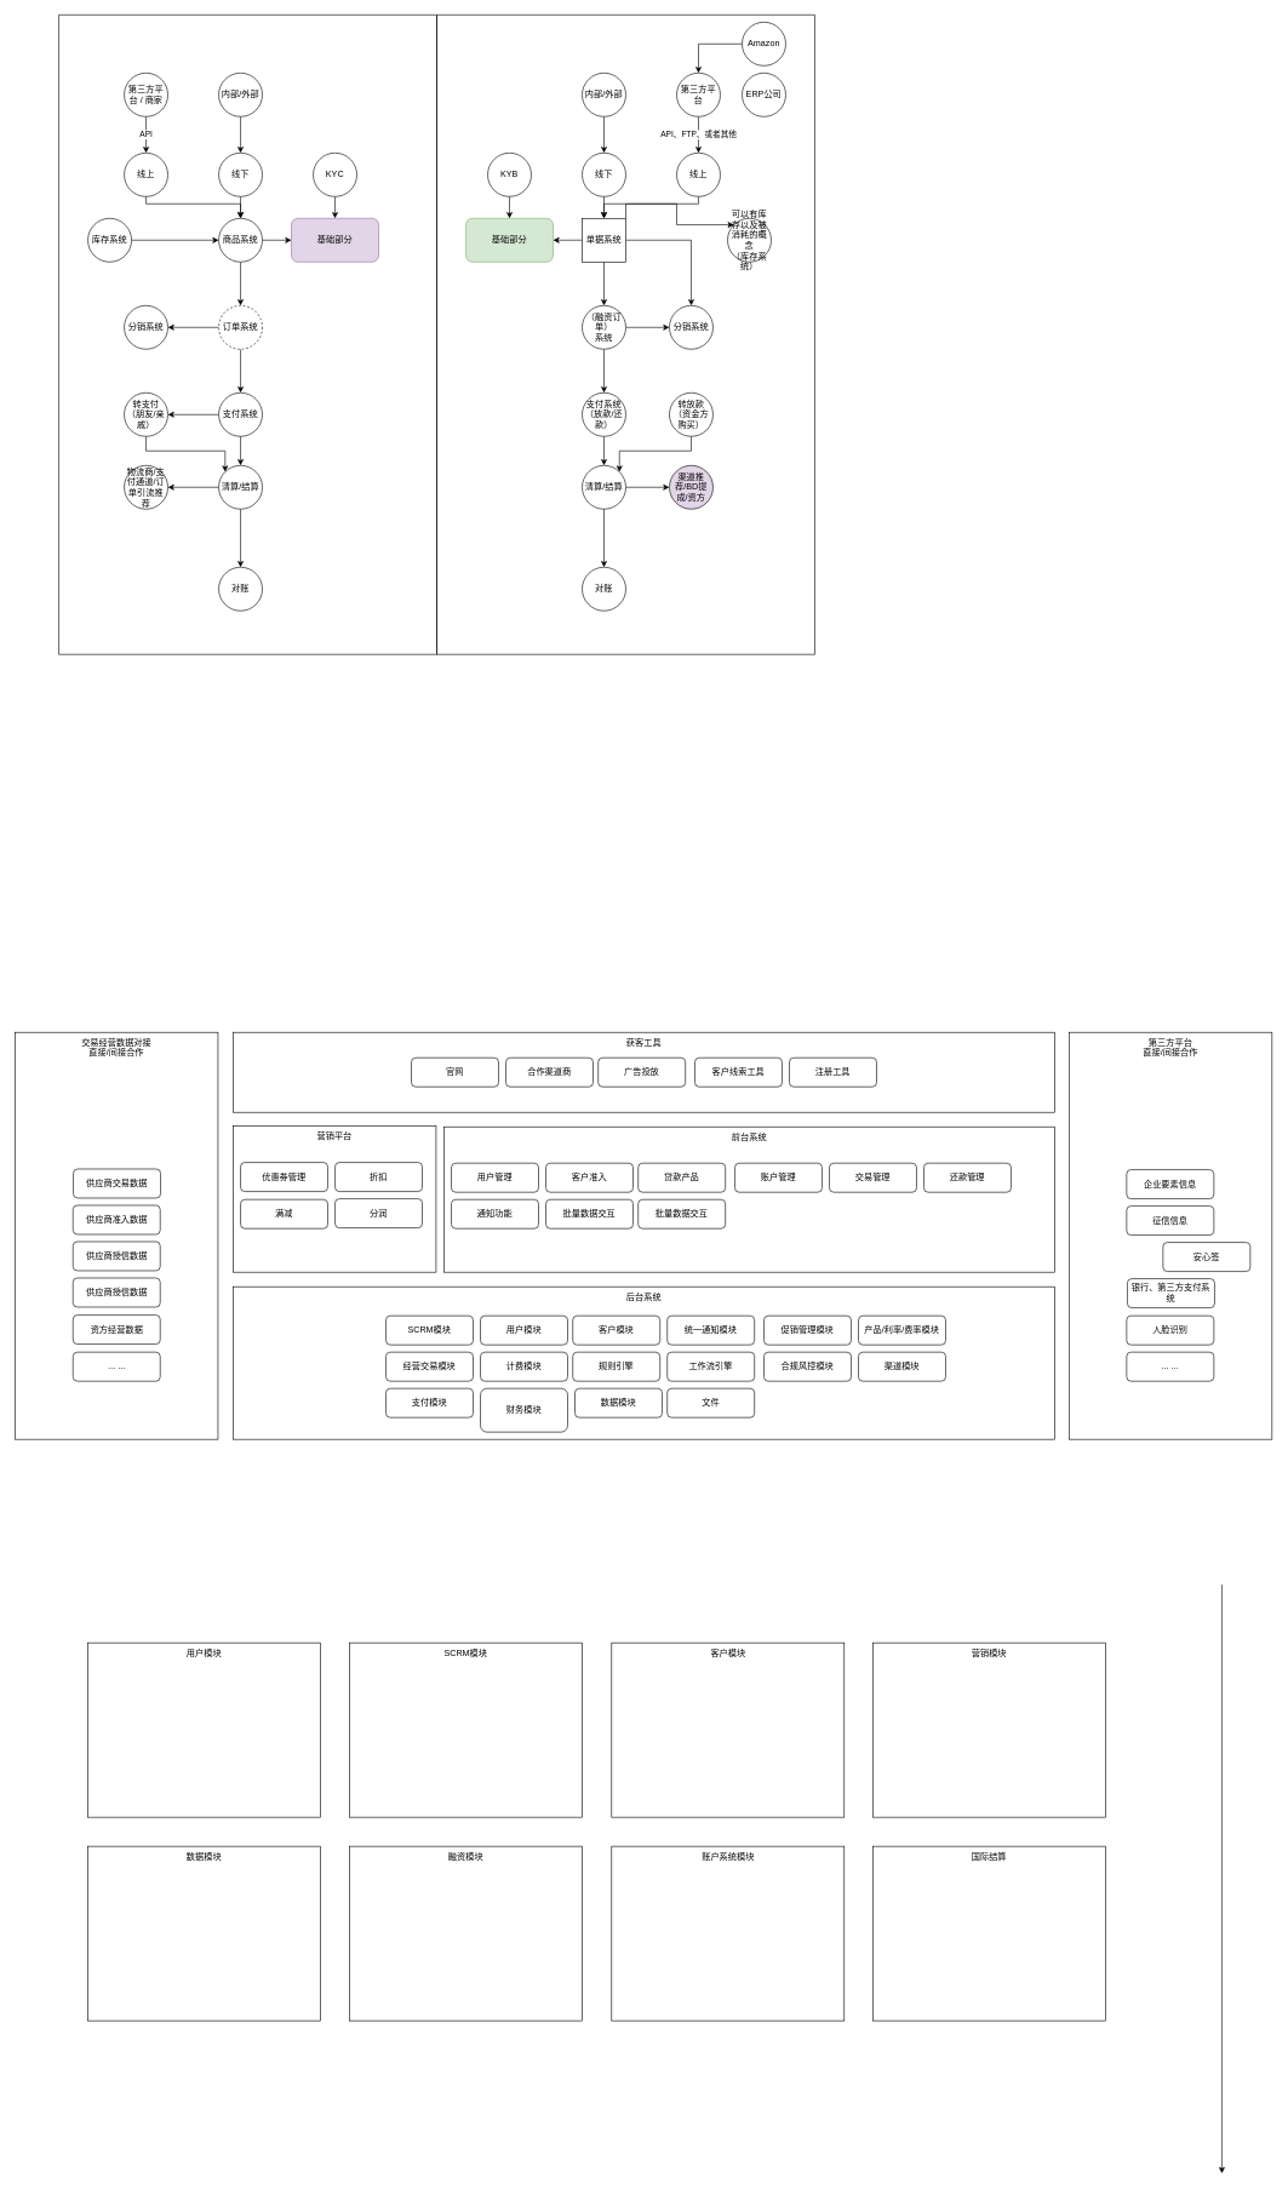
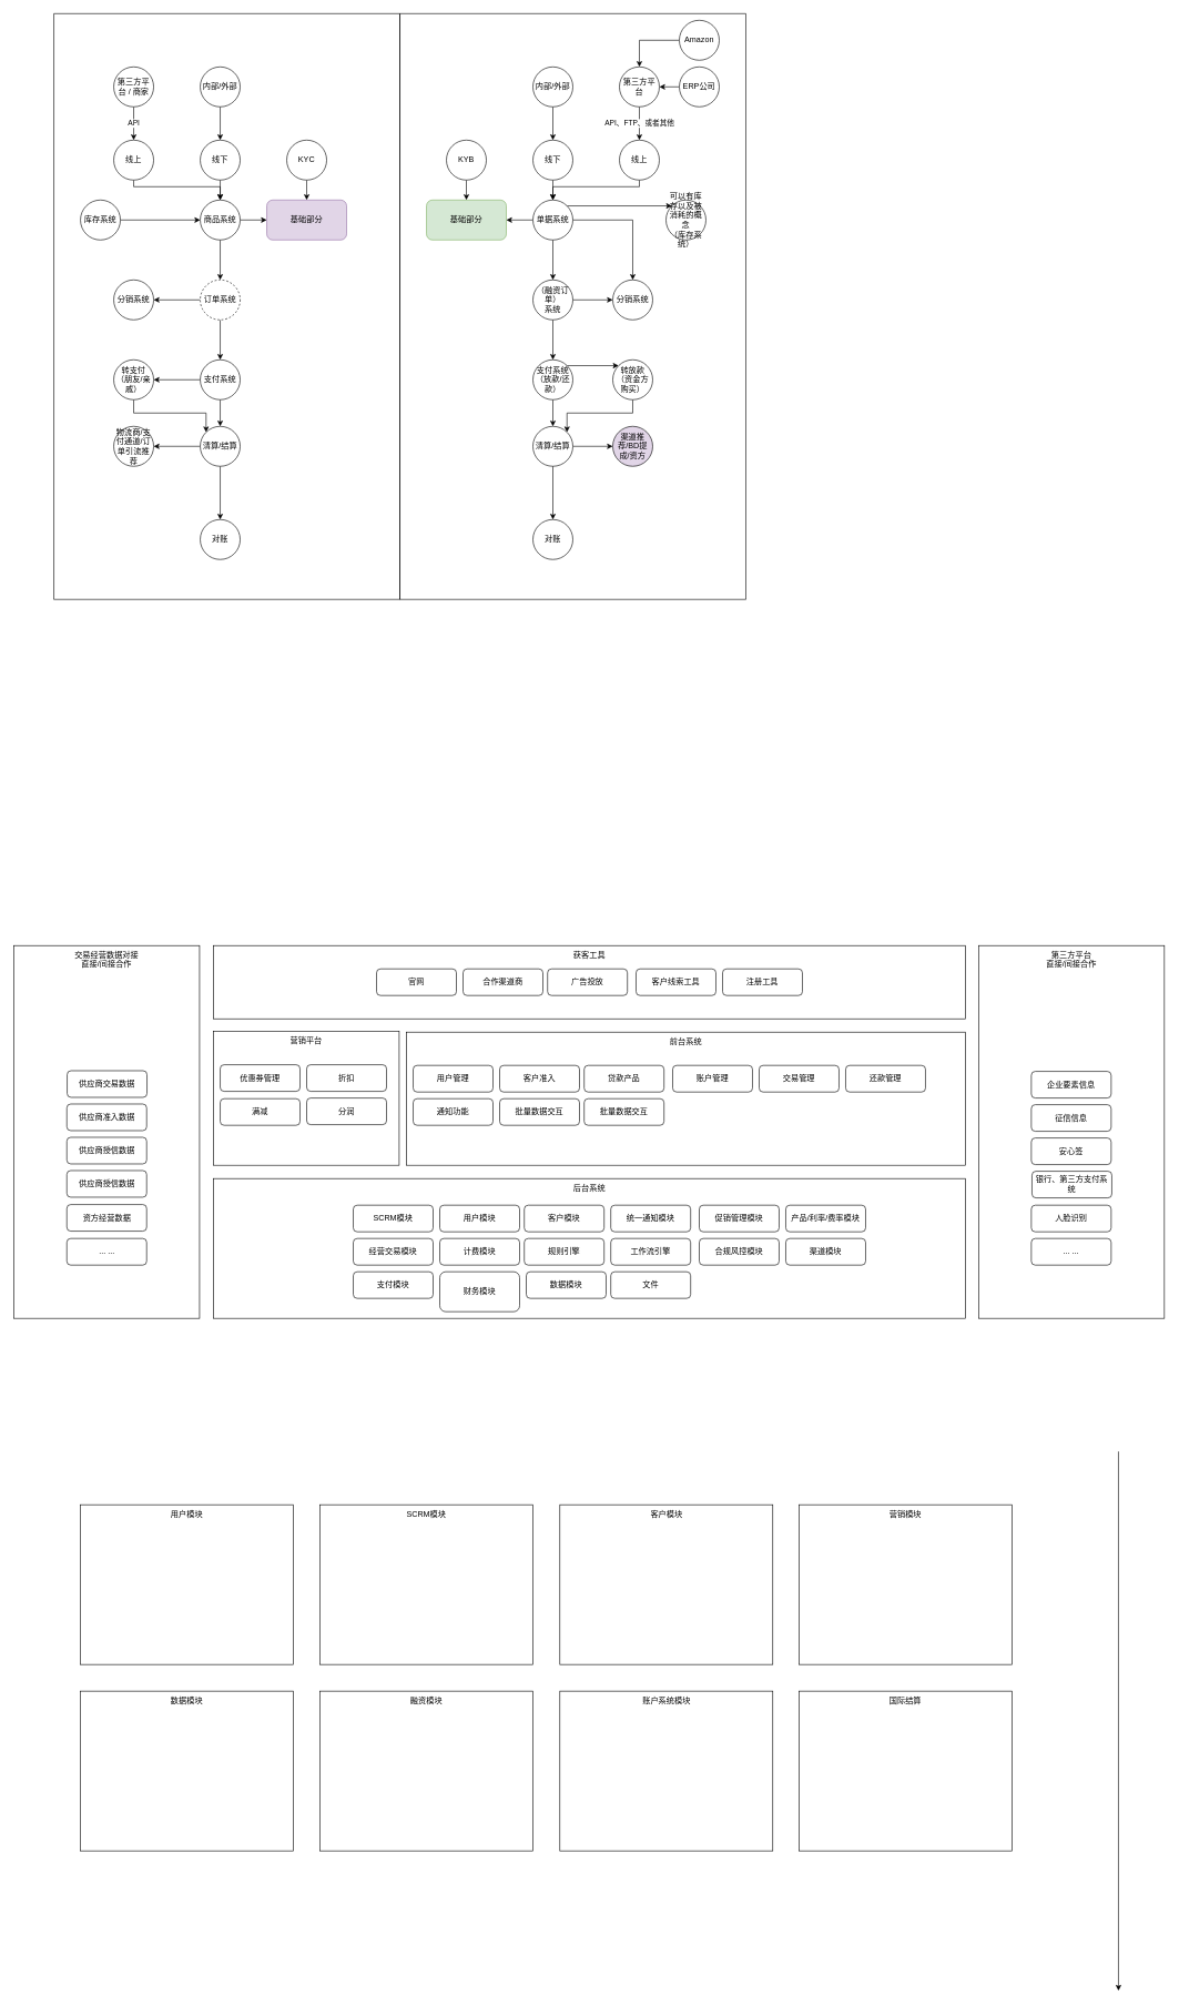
+ <mxCell id="53" style="edgeStyle=orthogonalEdgeStyle;rounded=0;orthogonalLoop=1;jettySize=auto;html=1;exitX=0;exitY=0.5;exitDx=0;exitDy=0;entryX=1;entryY=0.5;entryDx=0;entryDy=0;" parent="33" source="54" target="50" edge="1"><mxGeometry relative="1" as="geometry" /></mxCell>
- <mxCell id="39" value="单据系统" style="whiteSpace=wrap;html=1;aspect=fixed;rounded=0;" parent="33" vertex="1"><mxGeometry x="200" y="280" width="60" height="60" as="geometry" /></mxCell>
+ <mxCell id="39" value="单据系统" style="ellipse;whiteSpace=wrap;html=1;aspect=fixed;" parent="33" vertex="1"><mxGeometry x="200" y="280" width="60" height="60" as="geometry" /></mxCell>
+ <mxCell id="60" style="edgeStyle=orthogonalEdgeStyle;rounded=0;orthogonalLoop=1;jettySize=auto;html=1;exitX=1;exitY=0;exitDx=0;exitDy=0;entryX=0;entryY=0;entryDx=0;entryDy=0;" parent="33" source="61" target="63" edge="1"><mxGeometry relative="1" as="geometry" /></mxCell>
- <mxCell id="79" value="安心签" style="rounded=1;whiteSpace=wrap;html=1;" vertex="1" parent="1"><mxGeometry x="1599" y="1709" width="120" height="40" as="geometry" /></mxCell>
+ <mxCell id="79" value="安心签" style="rounded=1;whiteSpace=wrap;html=1;" vertex="1" parent="1"><mxGeometry x="1549" y="1709" width="120" height="40" as="geometry" /></mxCell>
